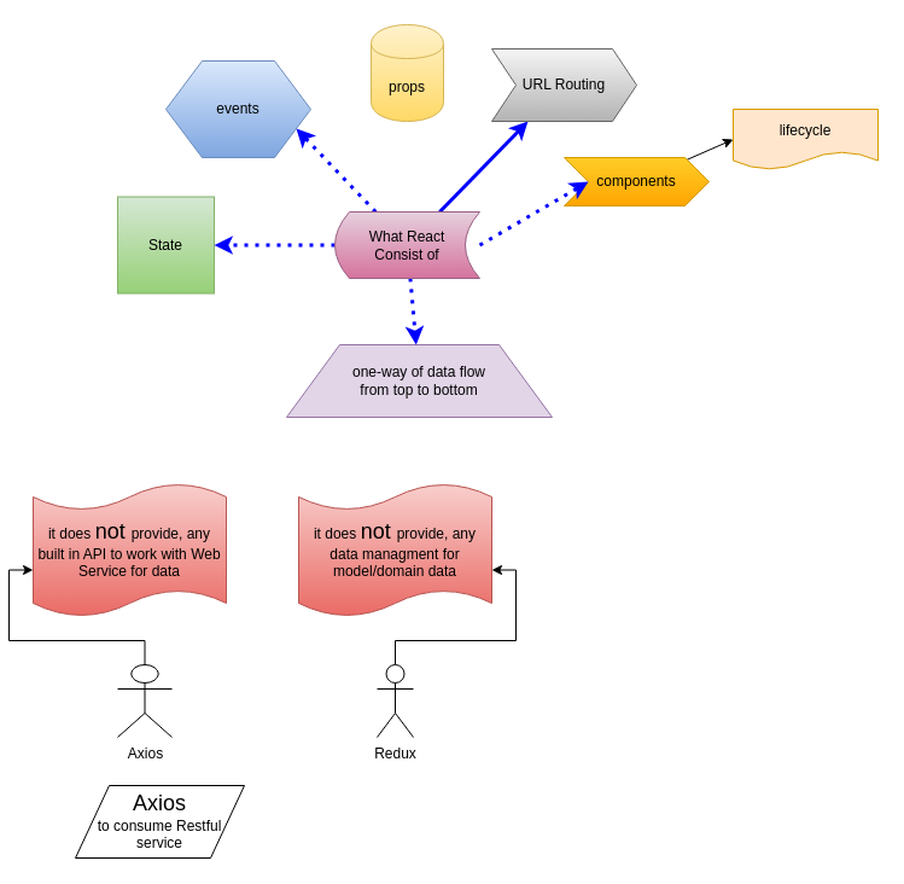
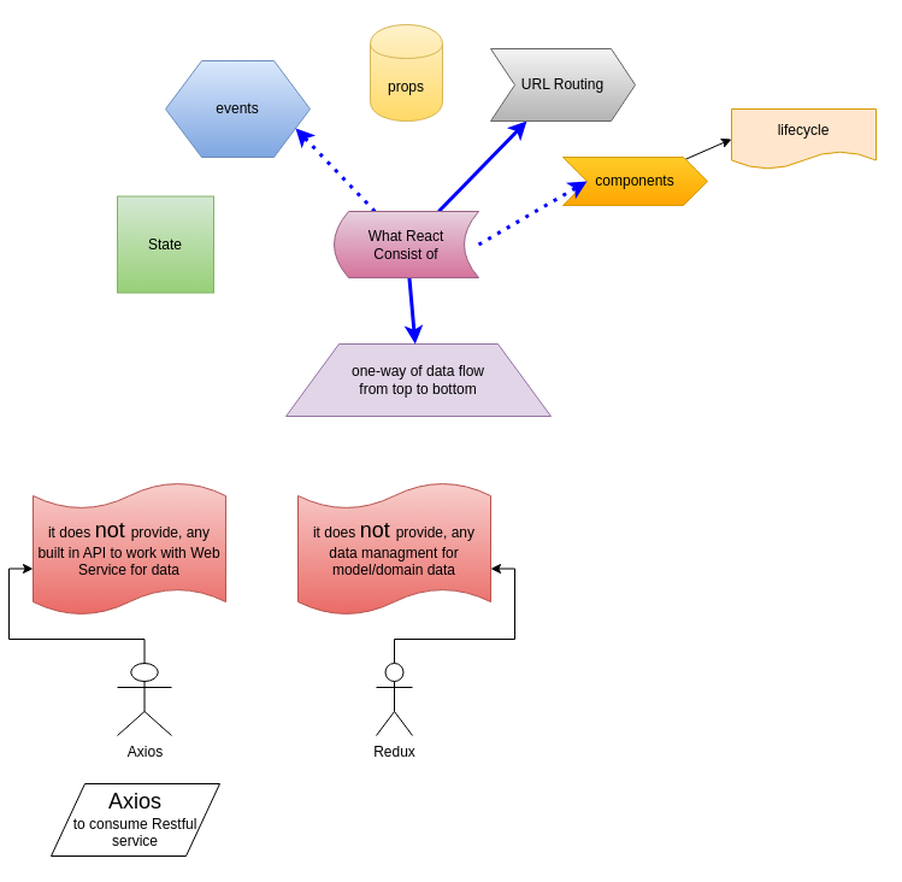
- <mxCell id="10" style="edgeStyle=none;rounded=0;orthogonalLoop=1;jettySize=auto;html=1;strokeWidth=3;dashed=1;dashPattern=1 2;strokeColor=#0000FF;" parent="1" source="14" target="2" edge="1"><mxGeometry relative="1" as="geometry" /></mxCell>
- <mxCell id="11" style="edgeStyle=none;rounded=0;orthogonalLoop=1;jettySize=auto;html=1;strokeWidth=3;dashed=1;dashPattern=1 2;strokeColor=#0000FF;" parent="1" source="14" target="6" edge="1"><mxGeometry relative="1" as="geometry" /></mxCell>
+ <mxCell id="11" style="edgeStyle=none;rounded=0;orthogonalLoop=1;jettySize=auto;html=1;strokeWidth=3;dashed=0;dashPattern=1 2;strokeColor=#0000FF;" parent="1" source="14" target="6" edge="1"><mxGeometry relative="1" as="geometry" /></mxCell>
- <mxCell id="21" value="&lt;font style=&quot;font-size: 18px&quot;&gt;Axios&lt;/font&gt;&lt;br&gt;to consume Restful service" style="shape=parallelogram;perimeter=parallelogramPerimeter;whiteSpace=wrap;html=1;" parent="1" vertex="1"><mxGeometry x="55" y="650" width="140" height="60" as="geometry" /></mxCell>
+ <mxCell id="21" value="&lt;font style=&quot;font-size: 18px&quot;&gt;Axios&lt;/font&gt;&lt;br&gt;to consume Restful service" style="shape=parallelogram;perimeter=parallelogramPerimeter;whiteSpace=wrap;html=1;" parent="1" vertex="1"><mxGeometry x="35" y="650" width="140" height="60" as="geometry" /></mxCell>
